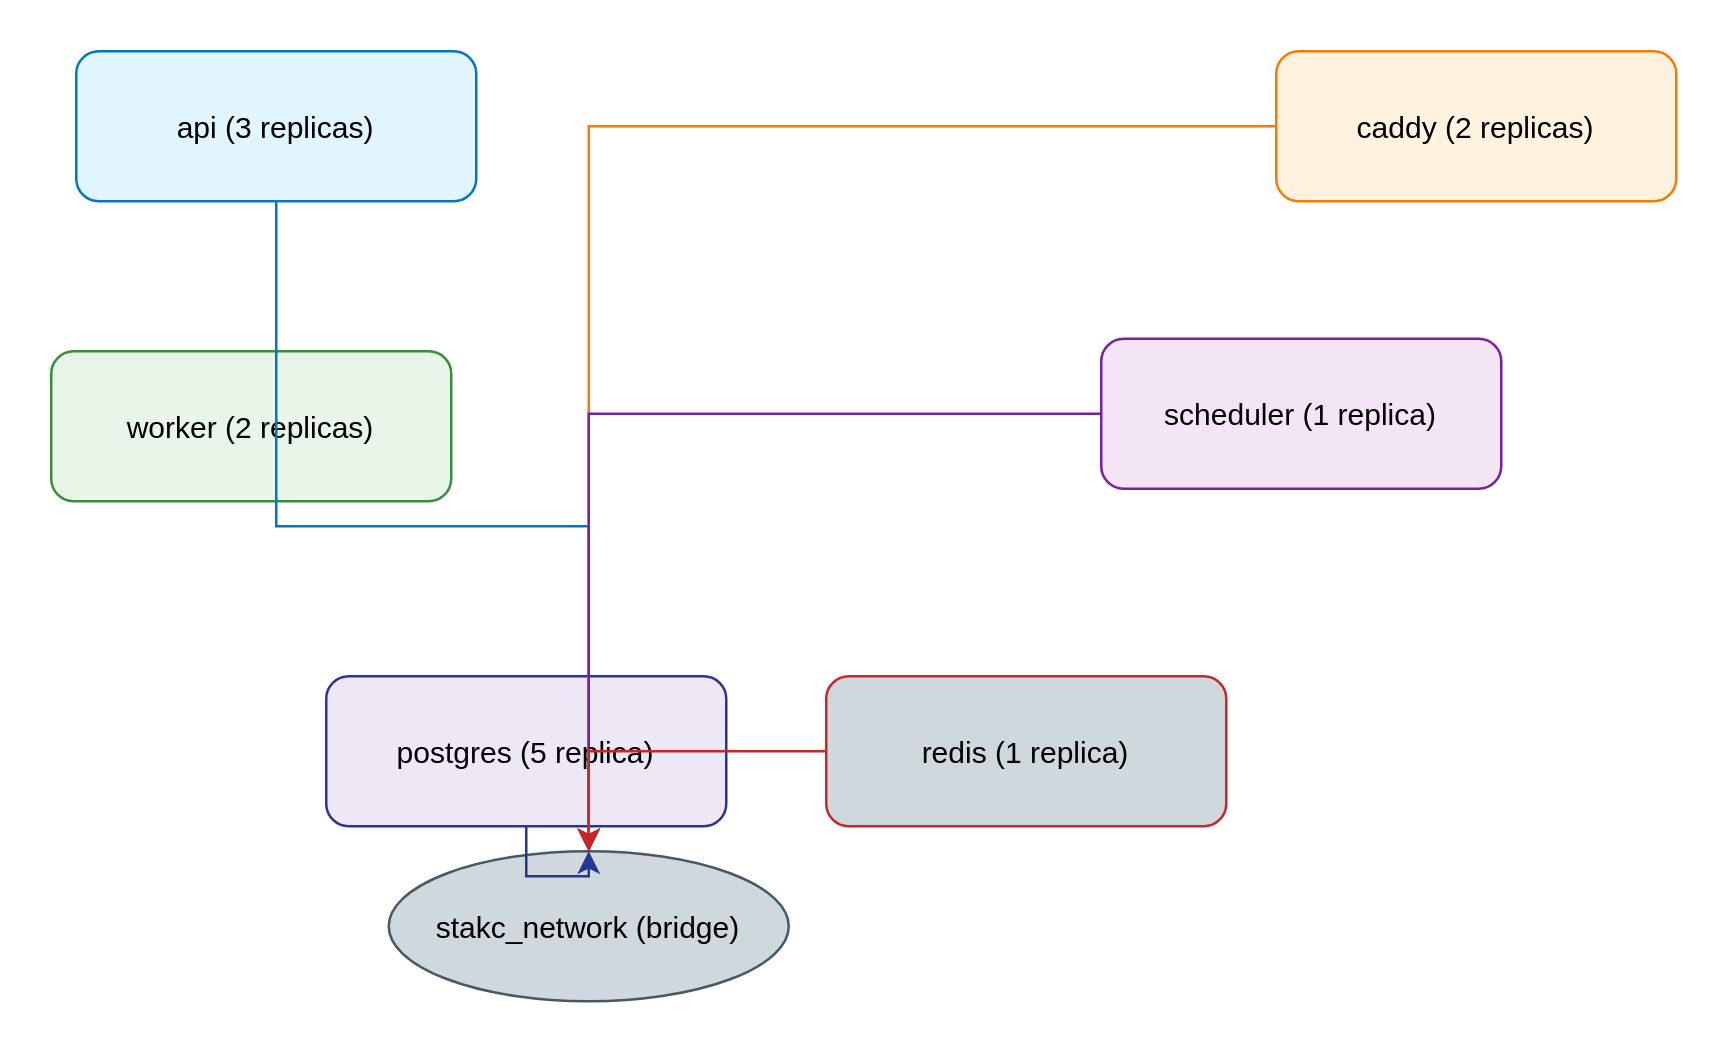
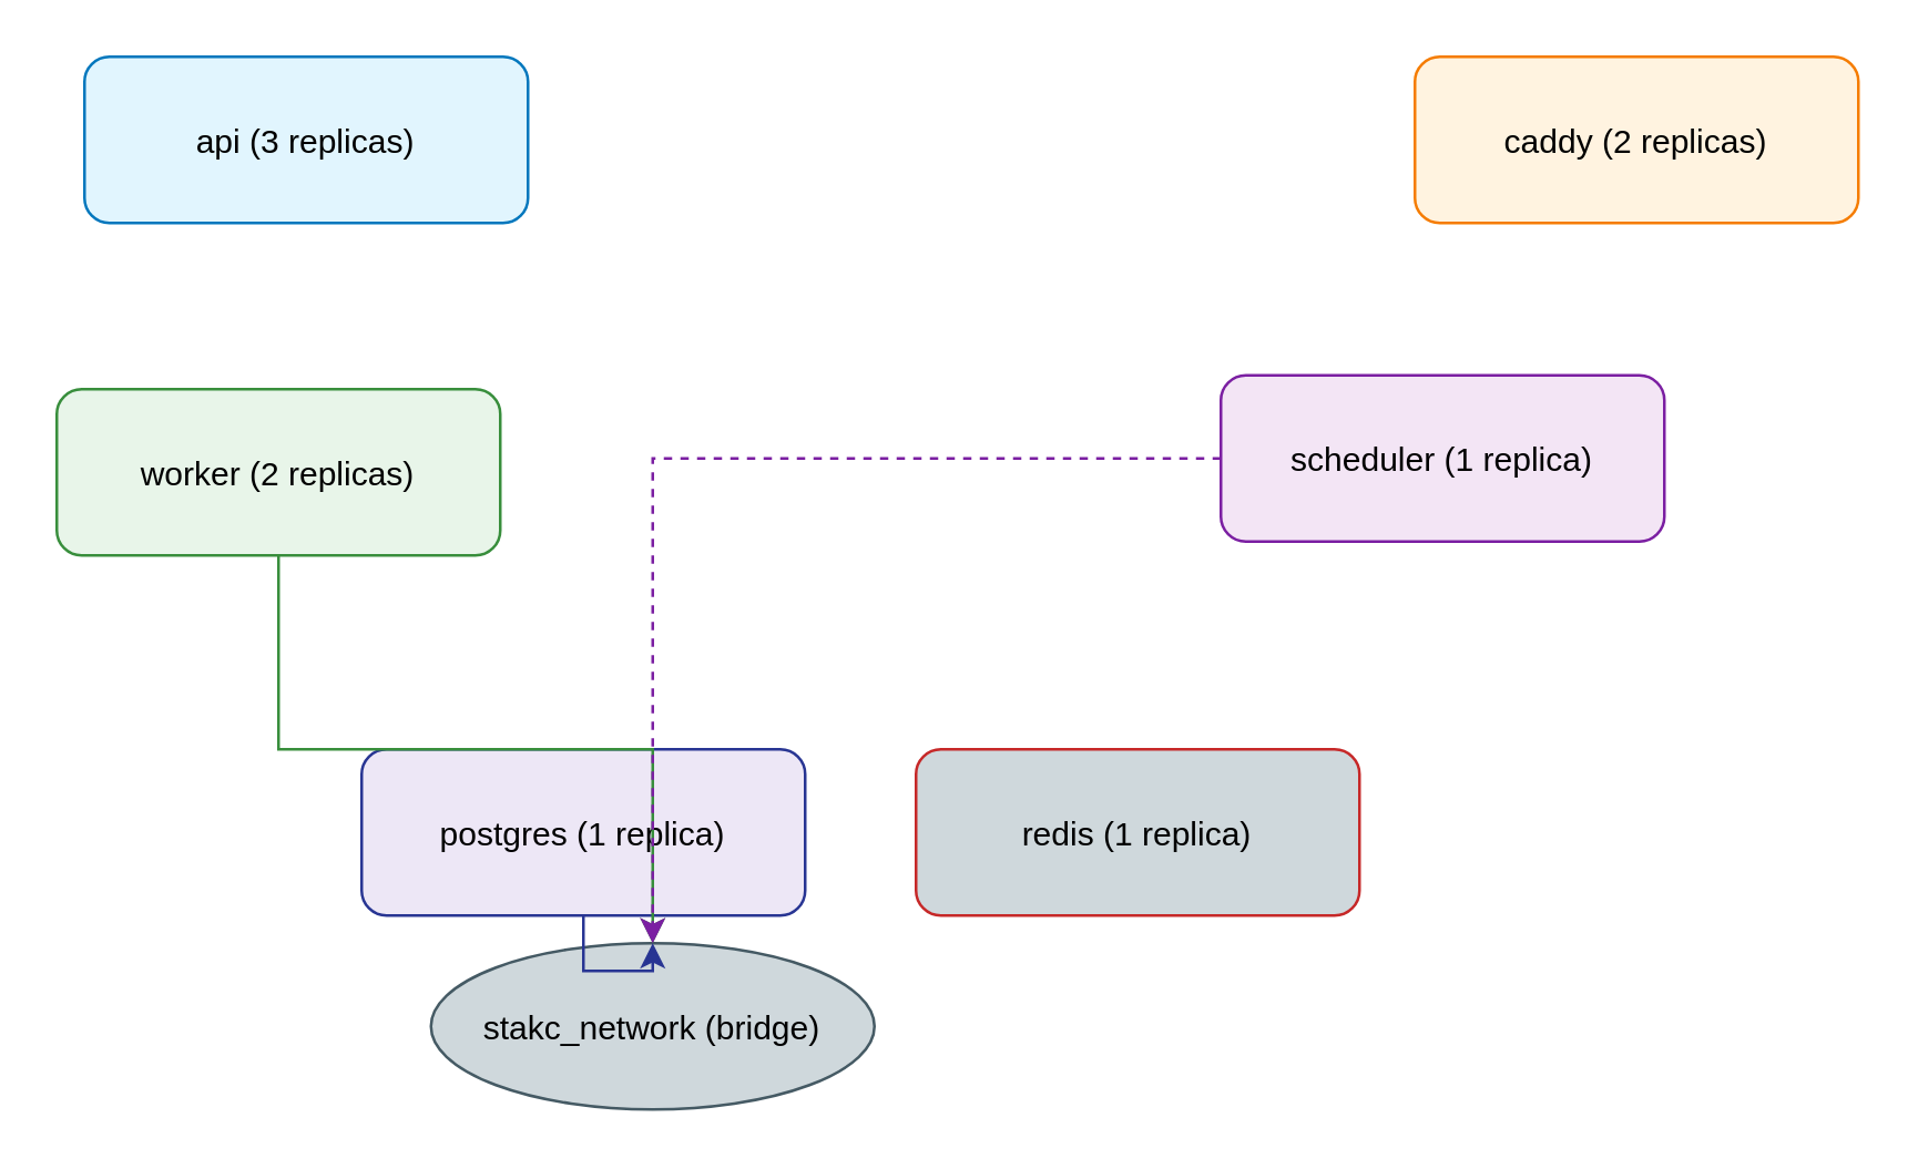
- <mxCell id="10" style="edgeStyle=orthogonalEdgeStyle;rounded=0;jettySize=auto;orthogonalLoop=1;strokeColor=#f57c00;" parent="1" source="3" target="8" edge="1"><mxGeometry relative="1" as="geometry" /></mxCell>
- <mxCell id="12" style="edgeStyle=orthogonalEdgeStyle;rounded=0;jettySize=auto;orthogonalLoop=1;strokeColor=#7b1fa2;" parent="1" source="5" target="8" edge="1"><mxGeometry relative="1" as="geometry" /></mxCell>
+ <mxCell id="12" style="edgeStyle=orthogonalEdgeStyle;rounded=0;jettySize=auto;orthogonalLoop=1;strokeColor=#7b1fa2;dashed=1;" parent="1" source="5" target="8" edge="1"><mxGeometry relative="1" as="geometry" /></mxCell>
- <mxCell id="9" style="edgeStyle=orthogonalEdgeStyle;rounded=0;jettySize=auto;orthogonalLoop=1;strokeColor=#0277bd;" parent="1" source="2" target="8" edge="1"><mxGeometry relative="1" as="geometry" /></mxCell>
+ <mxCell id="11" style="edgeStyle=orthogonalEdgeStyle;rounded=0;jettySize=auto;orthogonalLoop=1;strokeColor=#388e3c;" parent="1" source="4" target="8" edge="1"><mxGeometry relative="1" as="geometry" /></mxCell>
- <mxCell id="14" style="edgeStyle=orthogonalEdgeStyle;rounded=0;jettySize=auto;orthogonalLoop=1;strokeColor=#c62828;" parent="1" source="7" target="8" edge="1"><mxGeometry relative="1" as="geometry" /></mxCell>
- <mxCell id="6" value="postgres (5 replica)" style="rounded=1;fillColor=#ede7f6;strokeColor=#283593;" parent="1" vertex="1"><mxGeometry x="130" y="270" width="160" height="60" as="geometry" /></mxCell>
+ <mxCell id="6" value="postgres (1 replica)" style="rounded=1;fillColor=#ede7f6;strokeColor=#283593;" parent="1" vertex="1"><mxGeometry x="130" y="270" width="160" height="60" as="geometry" /></mxCell>
